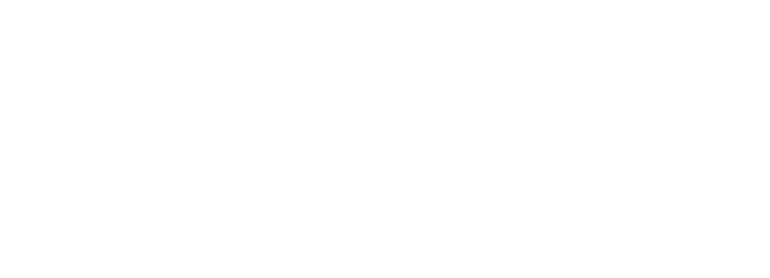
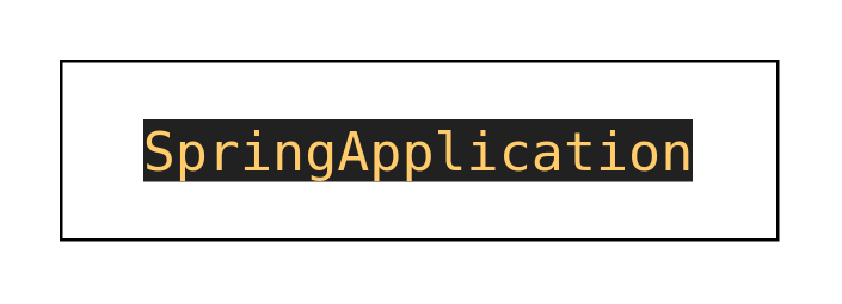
+ <mxCell id="2" value="&lt;pre style=&quot;background-color: #212121 ; color: #eeffff ; font-family: &amp;#34;menlo&amp;#34; , monospace ; font-size: 13.5pt&quot;&gt;&lt;span style=&quot;color: #ffcb6b&quot;&gt;SpringApplication&lt;/span&gt;&lt;/pre&gt;" style="whiteSpace=wrap;html=1;" vertex="1" parent="1"><mxGeometry x="20" y="20" width="240" height="60" as="geometry" /></mxCell>
